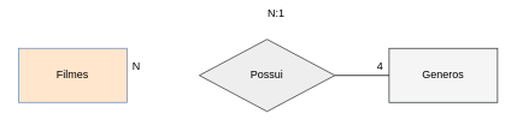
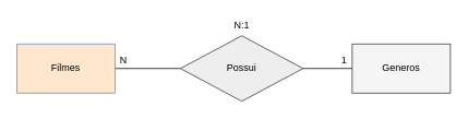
- <mxCell id="7" value="N:1" style="text;html=1;align=center;verticalAlign=middle;resizable=0;points=[];autosize=1;" parent="1" vertex="1"><mxGeometry x="290" y="5" width="30" height="20" as="geometry" /></mxCell>
+ <mxCell id="7" value="N:1" style="text;html=1;align=center;verticalAlign=middle;resizable=0;points=[];autosize=1;" parent="1" vertex="1"><mxGeometry x="280" y="20" width="30" height="20" as="geometry" /></mxCell>
- <mxCell id="9" value="4" style="text;html=1;align=center;verticalAlign=middle;resizable=0;points=[];autosize=1;" parent="1" vertex="1"><mxGeometry x="410" y="63" width="20" height="20" as="geometry" /></mxCell>
+ <mxCell id="9" value="1" style="text;html=1;align=center;verticalAlign=middle;resizable=0;points=[];autosize=1;" parent="1" vertex="1"><mxGeometry x="410" y="63" width="20" height="20" as="geometry" /></mxCell>
+ <mxCell id="2" style="edgeStyle=orthogonalEdgeStyle;rounded=0;orthogonalLoop=1;jettySize=auto;html=1;entryX=0;entryY=0.5;entryDx=0;entryDy=0;endArrow=none;endFill=0;" parent="1" source="3" target="6" edge="1"><mxGeometry relative="1" as="geometry" /></mxCell>
